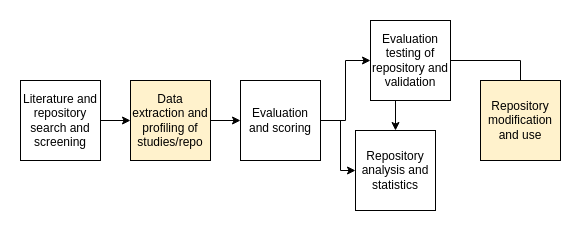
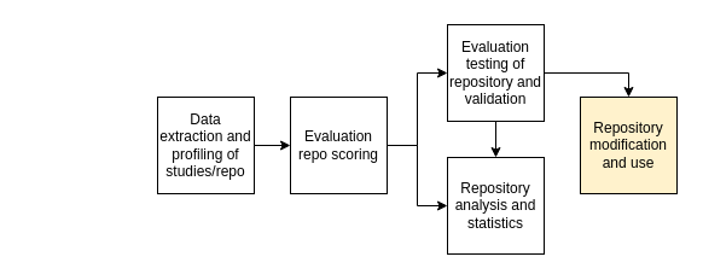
- <mxCell id="10" style="edgeStyle=orthogonalEdgeStyle;rounded=0;orthogonalLoop=1;jettySize=auto;html=1;exitX=1;exitY=0.5;exitDx=0;exitDy=0;entryX=0.5;entryY=0;entryDx=0;entryDy=0;fontColor=default;labelBackgroundColor=none;endArrow=none;" edge="1" parent="1" source="11" target="12"><mxGeometry relative="1" as="geometry" /></mxCell>
+ <mxCell id="10" style="edgeStyle=orthogonalEdgeStyle;rounded=0;orthogonalLoop=1;jettySize=auto;html=1;exitX=1;exitY=0.5;exitDx=0;exitDy=0;entryX=0.5;entryY=0;entryDx=0;entryDy=0;fontColor=default;labelBackgroundColor=none;" edge="1" parent="1" source="11" target="12"><mxGeometry relative="1" as="geometry" /></mxCell>
- <mxCell id="3" value="Literature and repository search and screening" style="whiteSpace=wrap;html=1;aspect=fixed;labelBackgroundColor=none;" vertex="1" parent="1"><mxGeometry x="20" y="80" width="80" height="80" as="geometry" /></mxCell>
- <mxCell id="2" style="edgeStyle=orthogonalEdgeStyle;rounded=0;orthogonalLoop=1;jettySize=auto;html=1;exitX=1;exitY=0.5;exitDx=0;exitDy=0;entryX=0;entryY=0.5;entryDx=0;entryDy=0;labelBackgroundColor=none;fontColor=default;" edge="1" parent="1" source="3" target="5"><mxGeometry relative="1" as="geometry" /></mxCell>
- <mxCell id="5" value="Data extraction and profiling of studies/repo" style="whiteSpace=wrap;html=1;aspect=fixed;labelBackgroundColor=none;fillColor=#fff2cc;" vertex="1" parent="1"><mxGeometry x="130" y="80" width="80" height="80" as="geometry" /></mxCell>
+ <mxCell id="5" value="Data extraction and profiling of studies/repo" style="whiteSpace=wrap;html=1;aspect=fixed;labelBackgroundColor=none;" vertex="1" parent="1"><mxGeometry x="130" y="80" width="80" height="80" as="geometry" /></mxCell>
- <mxCell id="8" value="Evaluation and scoring" style="whiteSpace=wrap;html=1;aspect=fixed;labelBackgroundColor=none;" vertex="1" parent="1"><mxGeometry x="240" y="80" width="80" height="80" as="geometry" /></mxCell>
+ <mxCell id="8" value="Evaluation repo scoring" style="whiteSpace=wrap;html=1;aspect=fixed;labelBackgroundColor=none;" vertex="1" parent="1"><mxGeometry x="240" y="80" width="80" height="80" as="geometry" /></mxCell>
- <mxCell id="13" value="Repository analysis and statistics" style="whiteSpace=wrap;html=1;aspect=fixed;labelBackgroundColor=none;" vertex="1" parent="1"><mxGeometry x="355" y="130" width="80" height="80" as="geometry" /></mxCell>
+ <mxCell id="13" value="Repository analysis and statistics" style="whiteSpace=wrap;html=1;aspect=fixed;labelBackgroundColor=none;" vertex="1" parent="1"><mxGeometry x="370" y="130" width="80" height="80" as="geometry" /></mxCell>
